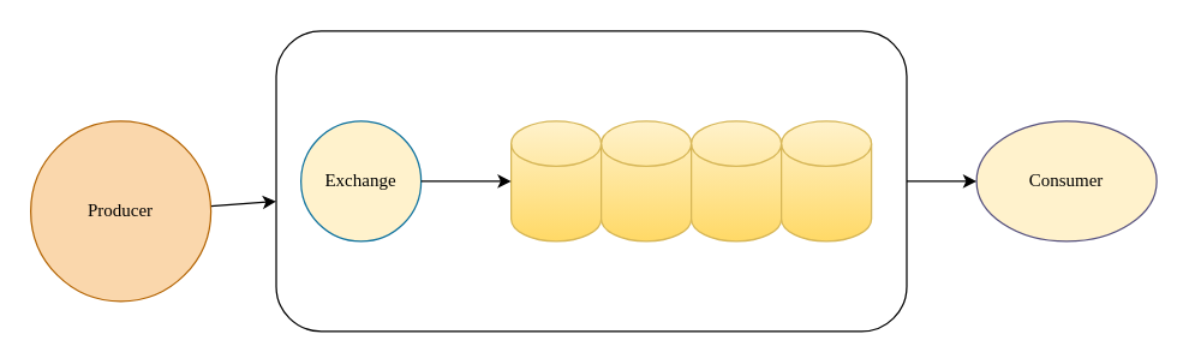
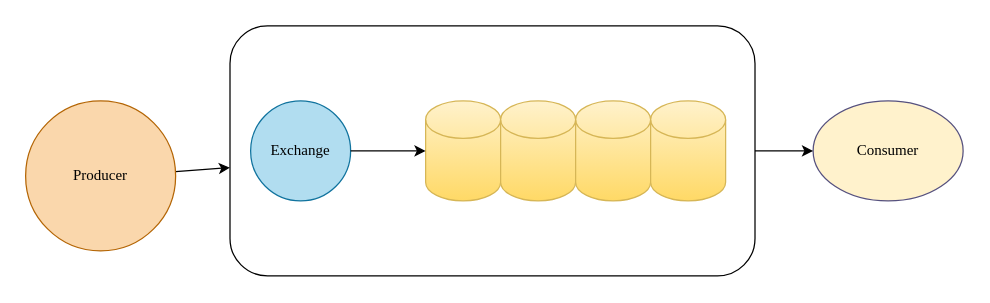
- <mxCell id="4" value="Exchange" style="ellipse;whiteSpace=wrap;html=1;aspect=fixed;fillColor=#fff2cc;strokeColor=#10739e;fontFamily=Comic Sans MS;fontColor=#000000;" vertex="1" parent="1"><mxGeometry x="200" y="80" width="80" height="80" as="geometry" /></mxCell>
+ <mxCell id="4" value="Exchange" style="ellipse;whiteSpace=wrap;html=1;aspect=fixed;fillColor=#b1ddf0;strokeColor=#10739e;fontFamily=Comic Sans MS;fontColor=#000000;" vertex="1" parent="1"><mxGeometry x="200" y="80" width="80" height="80" as="geometry" /></mxCell>
